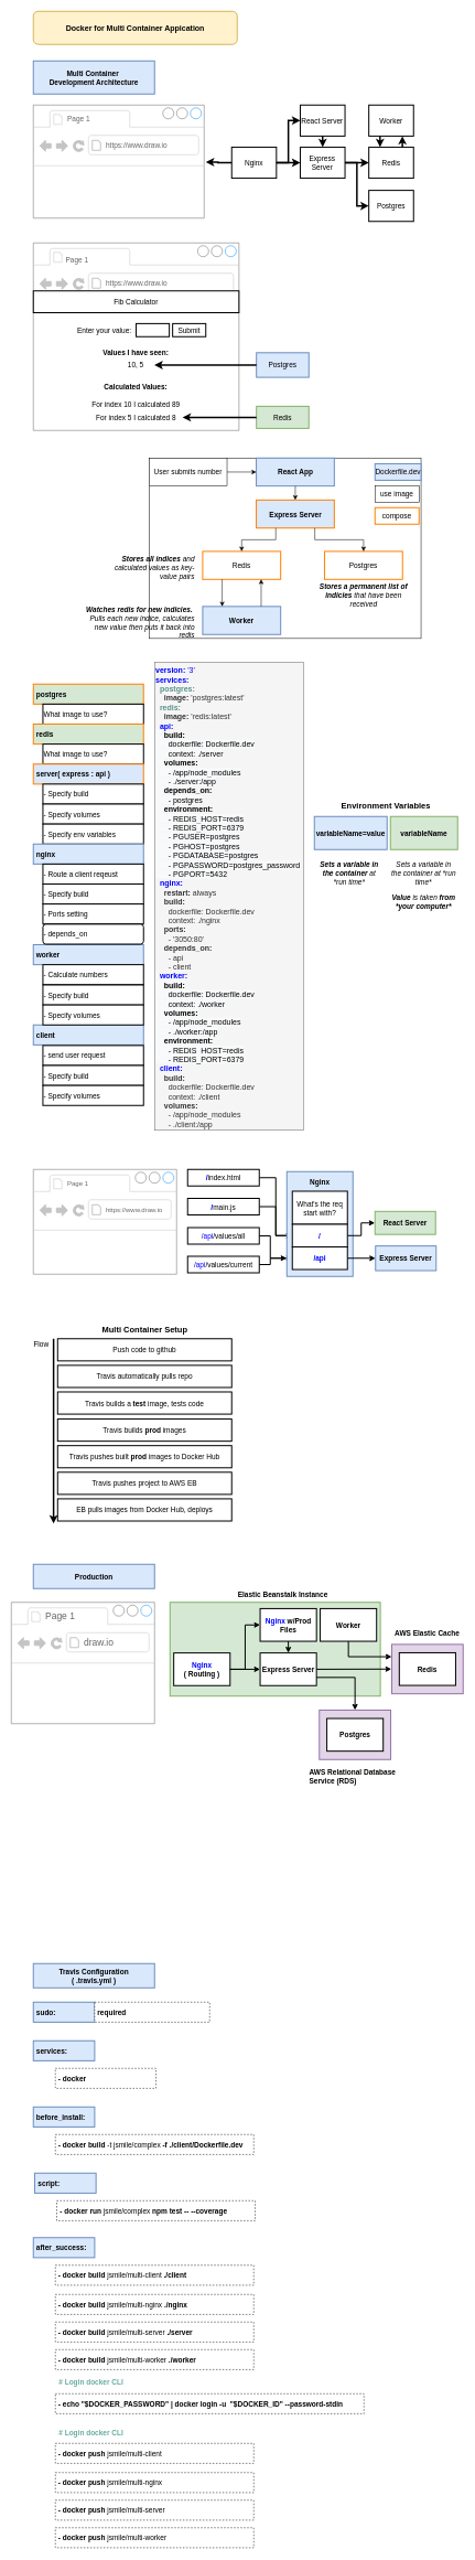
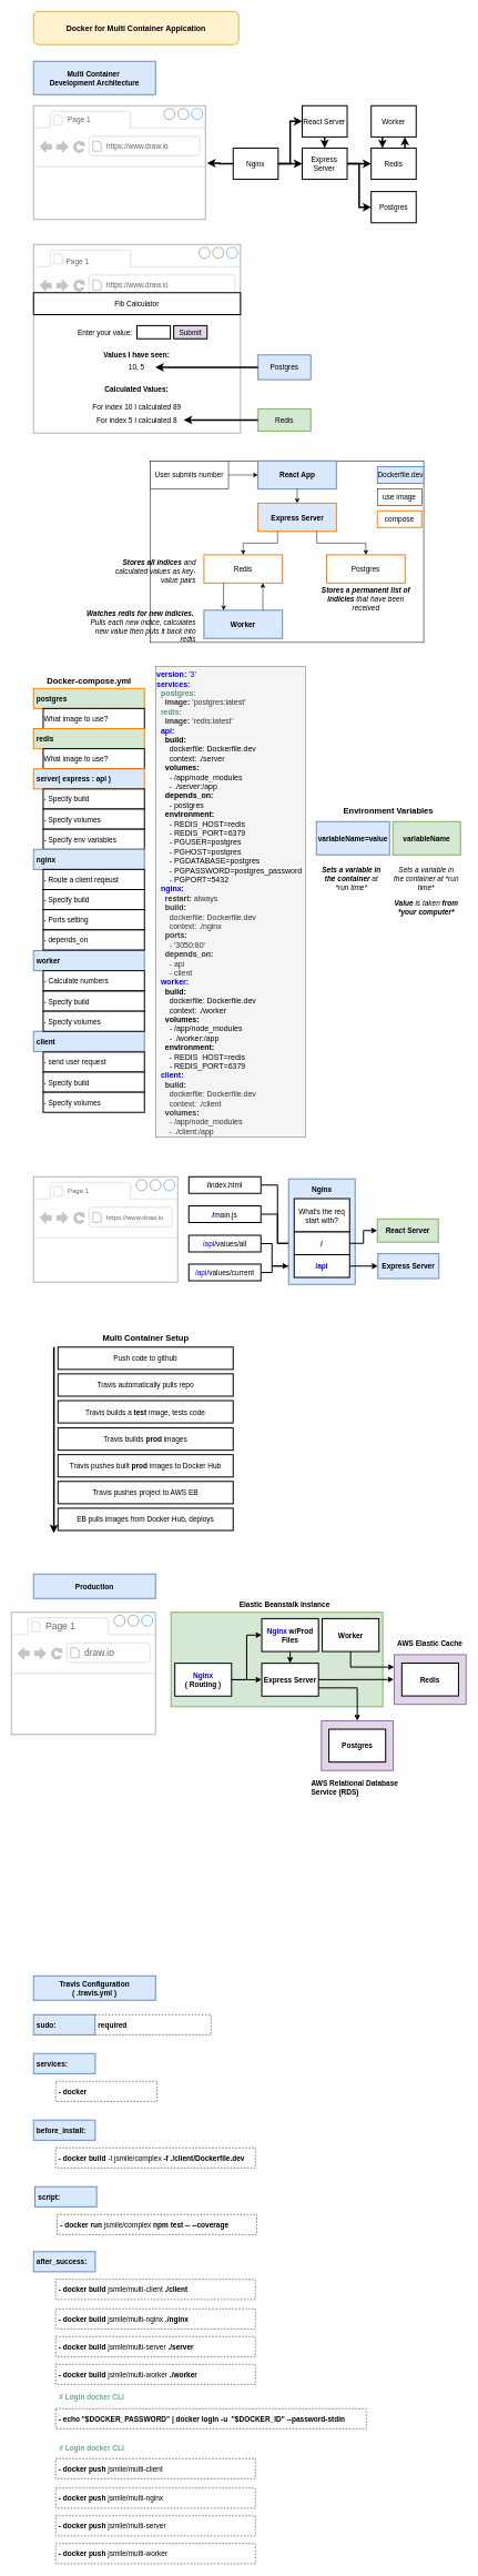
- <mxCell id="31" value="Submit" parent="25" vertex="1" style="rounded=0;whiteSpace=wrap;html=1;strokeWidth=2;fontSize=13;align=center;"><mxGeometry as="geometry" height="23.721" width="60.189" y="146.279" x="252.793" /></mxCell>
+ <mxCell id="31" value="Submit" parent="25" vertex="1" style="rounded=0;whiteSpace=wrap;html=1;strokeWidth=2;fontSize=13;align=center;fillColor=#e1d5e7;"><mxGeometry as="geometry" height="23.721" width="60.189" y="146.279" x="252.793" /></mxCell>
+ <mxCell id="59" value="Docker-compose.yml" parent="1" vertex="1" style="text;html=1;strokeColor=none;fillColor=none;align=center;verticalAlign=middle;whiteSpace=wrap;rounded=0;fontSize=15;fontStyle=1"><mxGeometry as="geometry" height="30" width="172.5" y="1210" x="73.75" /></mxCell>
- <mxCell id="76" value="- depends_on" parent="1" vertex="1" style="whiteSpace=wrap;html=1;strokeWidth=2;fontSize=13;align=left;rounded=1;"><mxGeometry as="geometry" height="36.25" width="182.609" y="1675.25" x="77.391" /></mxCell>
+ <mxCell id="76" value="- depends_on" parent="1" vertex="1" style="rounded=0;whiteSpace=wrap;html=1;strokeWidth=2;fontSize=13;align=left;"><mxGeometry as="geometry" height="36.25" width="182.609" y="1675.25" x="77.391" /></mxCell>
- <mxCell id="114" value="Flow" parent="111" vertex="1" style="text;html=1;strokeColor=none;fillColor=none;align=center;verticalAlign=middle;whiteSpace=wrap;rounded=0;fontSize=13;"><mxGeometry as="geometry" height="17.867" width="29.388" /></mxCell>
